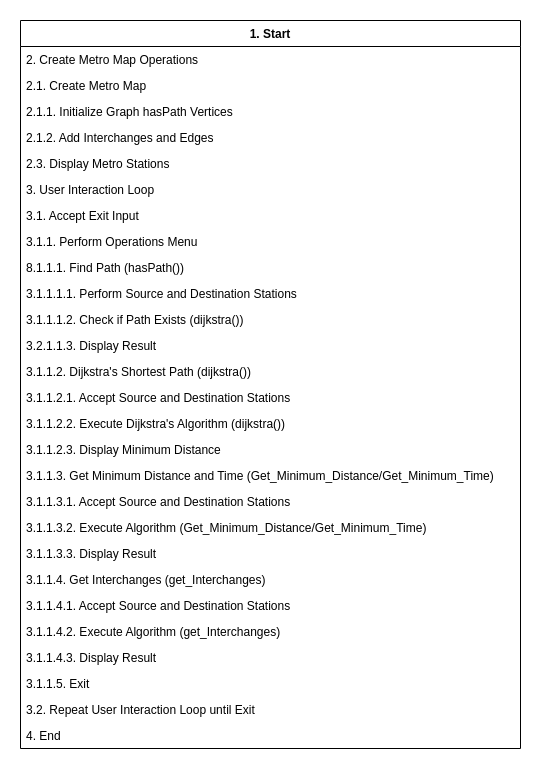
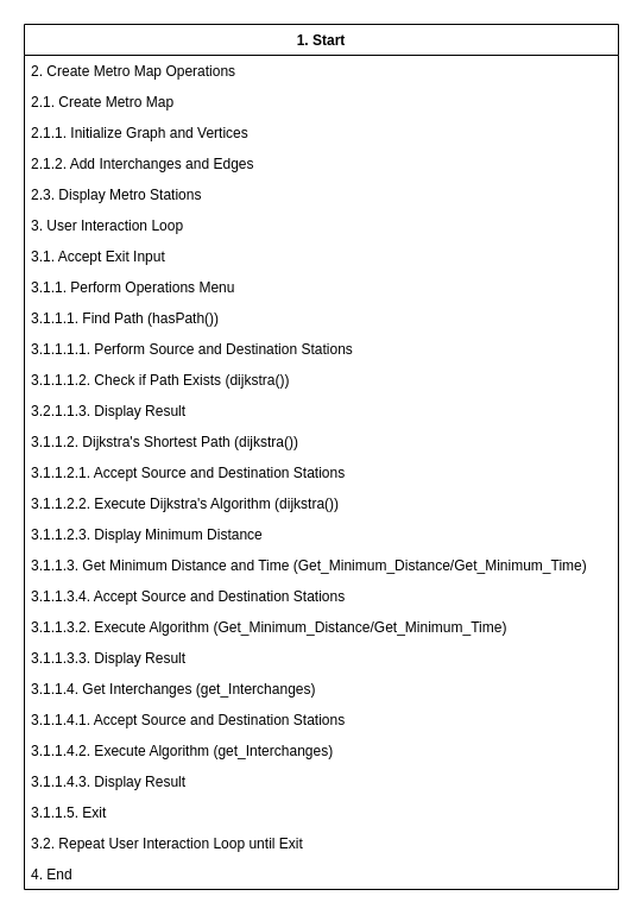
- <mxCell id="5" value="        2.1.1. Initialize Graph hasPath Vertices" style="text;strokeColor=none;fillColor=none;align=left;verticalAlign=top;spacingLeft=4;spacingRight=4;overflow=hidden;rotatable=0;points=[[0,0.5],[1,0.5]];portConstraint=eastwest;" vertex="1" parent="2"><mxGeometry y="78" width="500" height="26" as="geometry" /></mxCell>
+ <mxCell id="5" value="        2.1.1. Initialize Graph and Vertices" style="text;strokeColor=none;fillColor=none;align=left;verticalAlign=top;spacingLeft=4;spacingRight=4;overflow=hidden;rotatable=0;points=[[0,0.5],[1,0.5]];portConstraint=eastwest;" vertex="1" parent="2"><mxGeometry y="78" width="500" height="26" as="geometry" /></mxCell>
- <mxCell id="11" value="            8.1.1.1. Find Path (hasPath())" style="text;strokeColor=none;fillColor=none;align=left;verticalAlign=top;spacingLeft=4;spacingRight=4;overflow=hidden;rotatable=0;points=[[0,0.5],[1,0.5]];portConstraint=eastwest;" vertex="1" parent="2"><mxGeometry y="234" width="500" height="26" as="geometry" /></mxCell>
+ <mxCell id="11" value="            3.1.1.1. Find Path (hasPath())" style="text;strokeColor=none;fillColor=none;align=left;verticalAlign=top;spacingLeft=4;spacingRight=4;overflow=hidden;rotatable=0;points=[[0,0.5],[1,0.5]];portConstraint=eastwest;" vertex="1" parent="2"><mxGeometry y="234" width="500" height="26" as="geometry" /></mxCell>
- <mxCell id="20" value="                3.1.1.3.1. Accept Source and Destination Stations" style="text;strokeColor=none;fillColor=none;align=left;verticalAlign=top;spacingLeft=4;spacingRight=4;overflow=hidden;rotatable=0;points=[[0,0.5],[1,0.5]];portConstraint=eastwest;" vertex="1" parent="2"><mxGeometry y="468" width="500" height="26" as="geometry" /></mxCell>
+ <mxCell id="20" value="                3.1.1.3.4. Accept Source and Destination Stations" style="text;strokeColor=none;fillColor=none;align=left;verticalAlign=top;spacingLeft=4;spacingRight=4;overflow=hidden;rotatable=0;points=[[0,0.5],[1,0.5]];portConstraint=eastwest;" vertex="1" parent="2"><mxGeometry y="468" width="500" height="26" as="geometry" /></mxCell>
